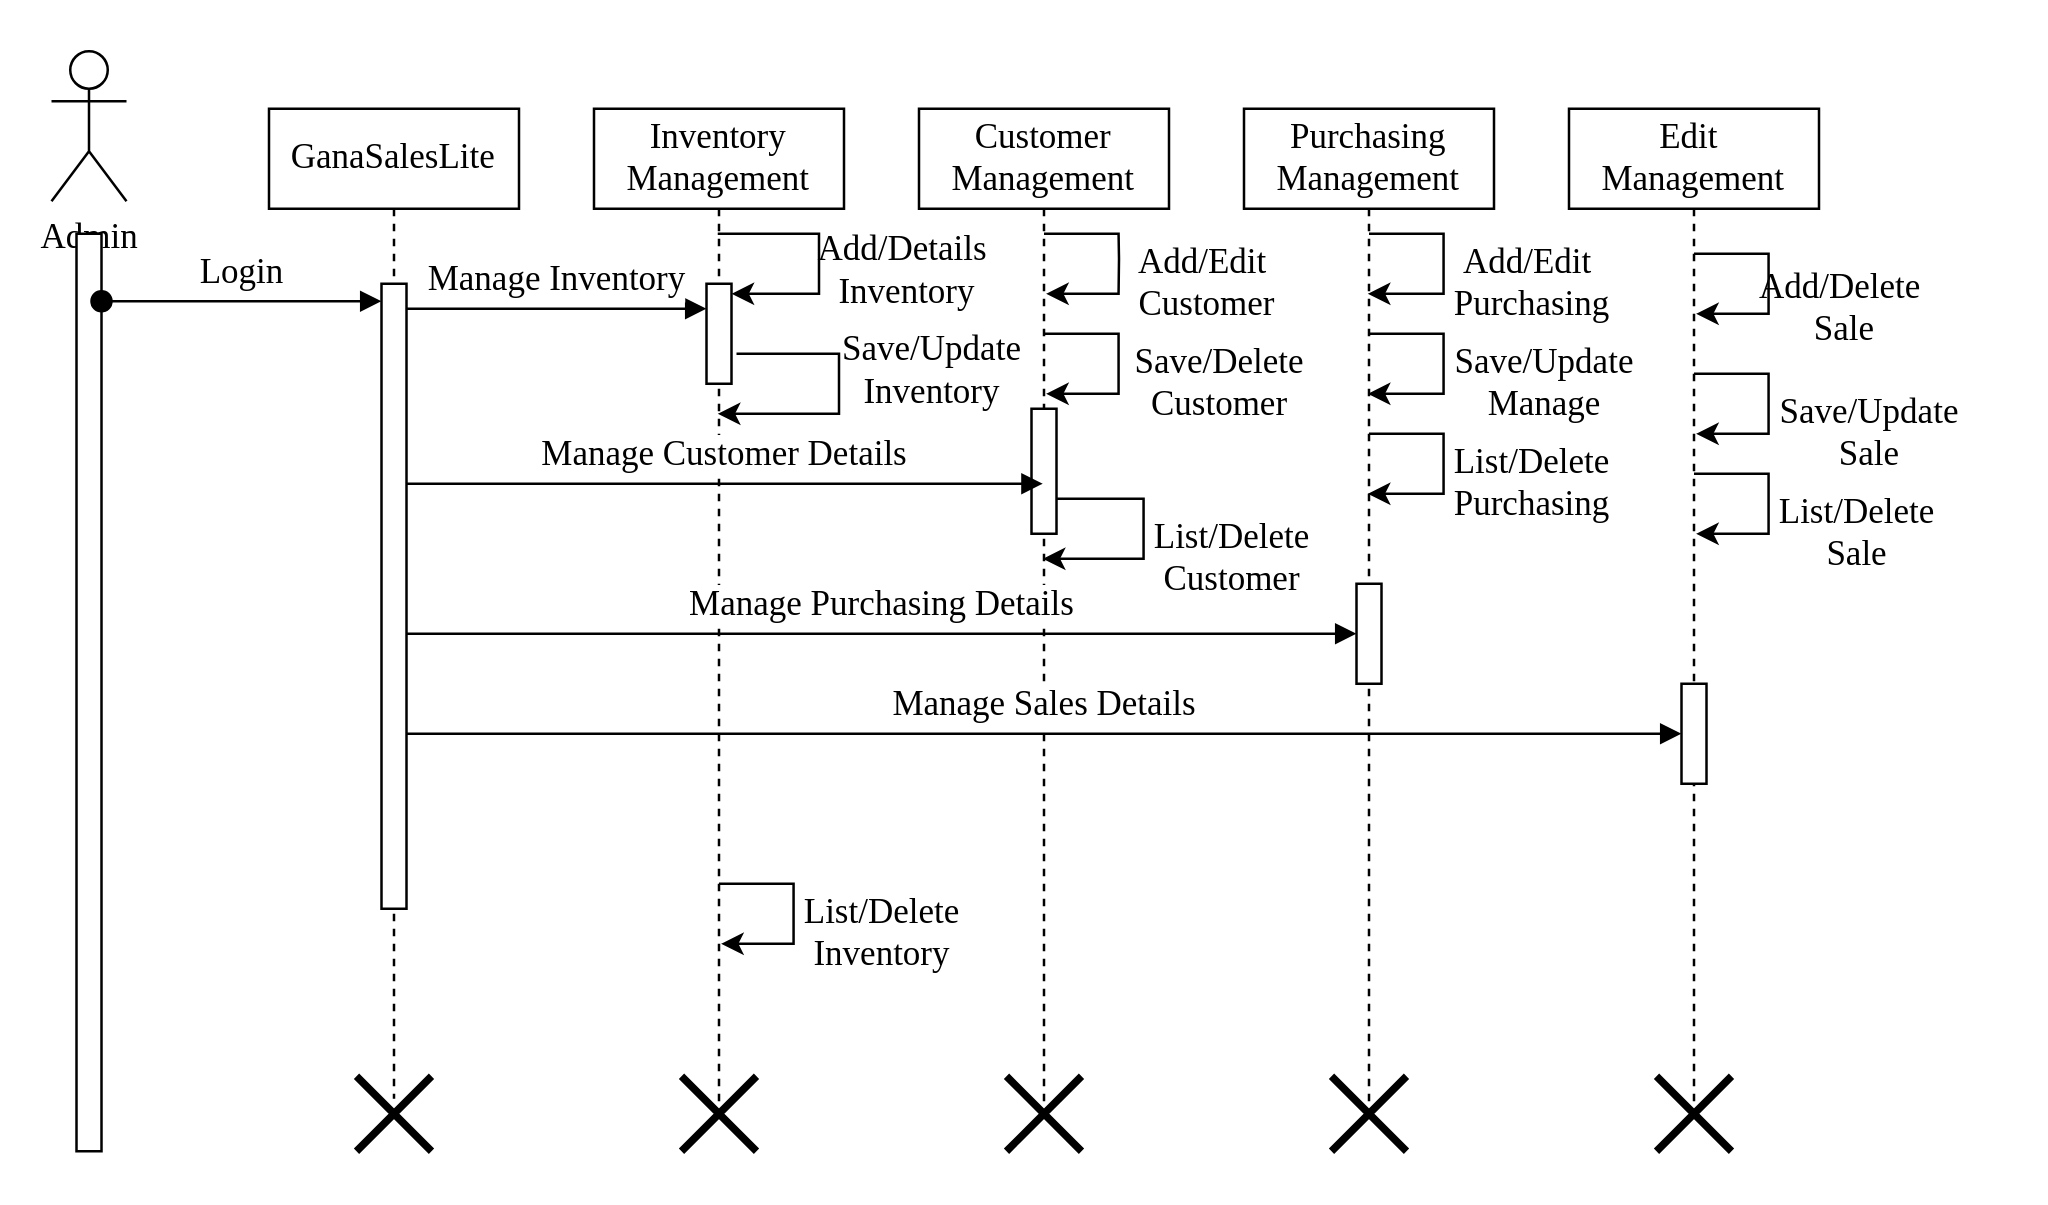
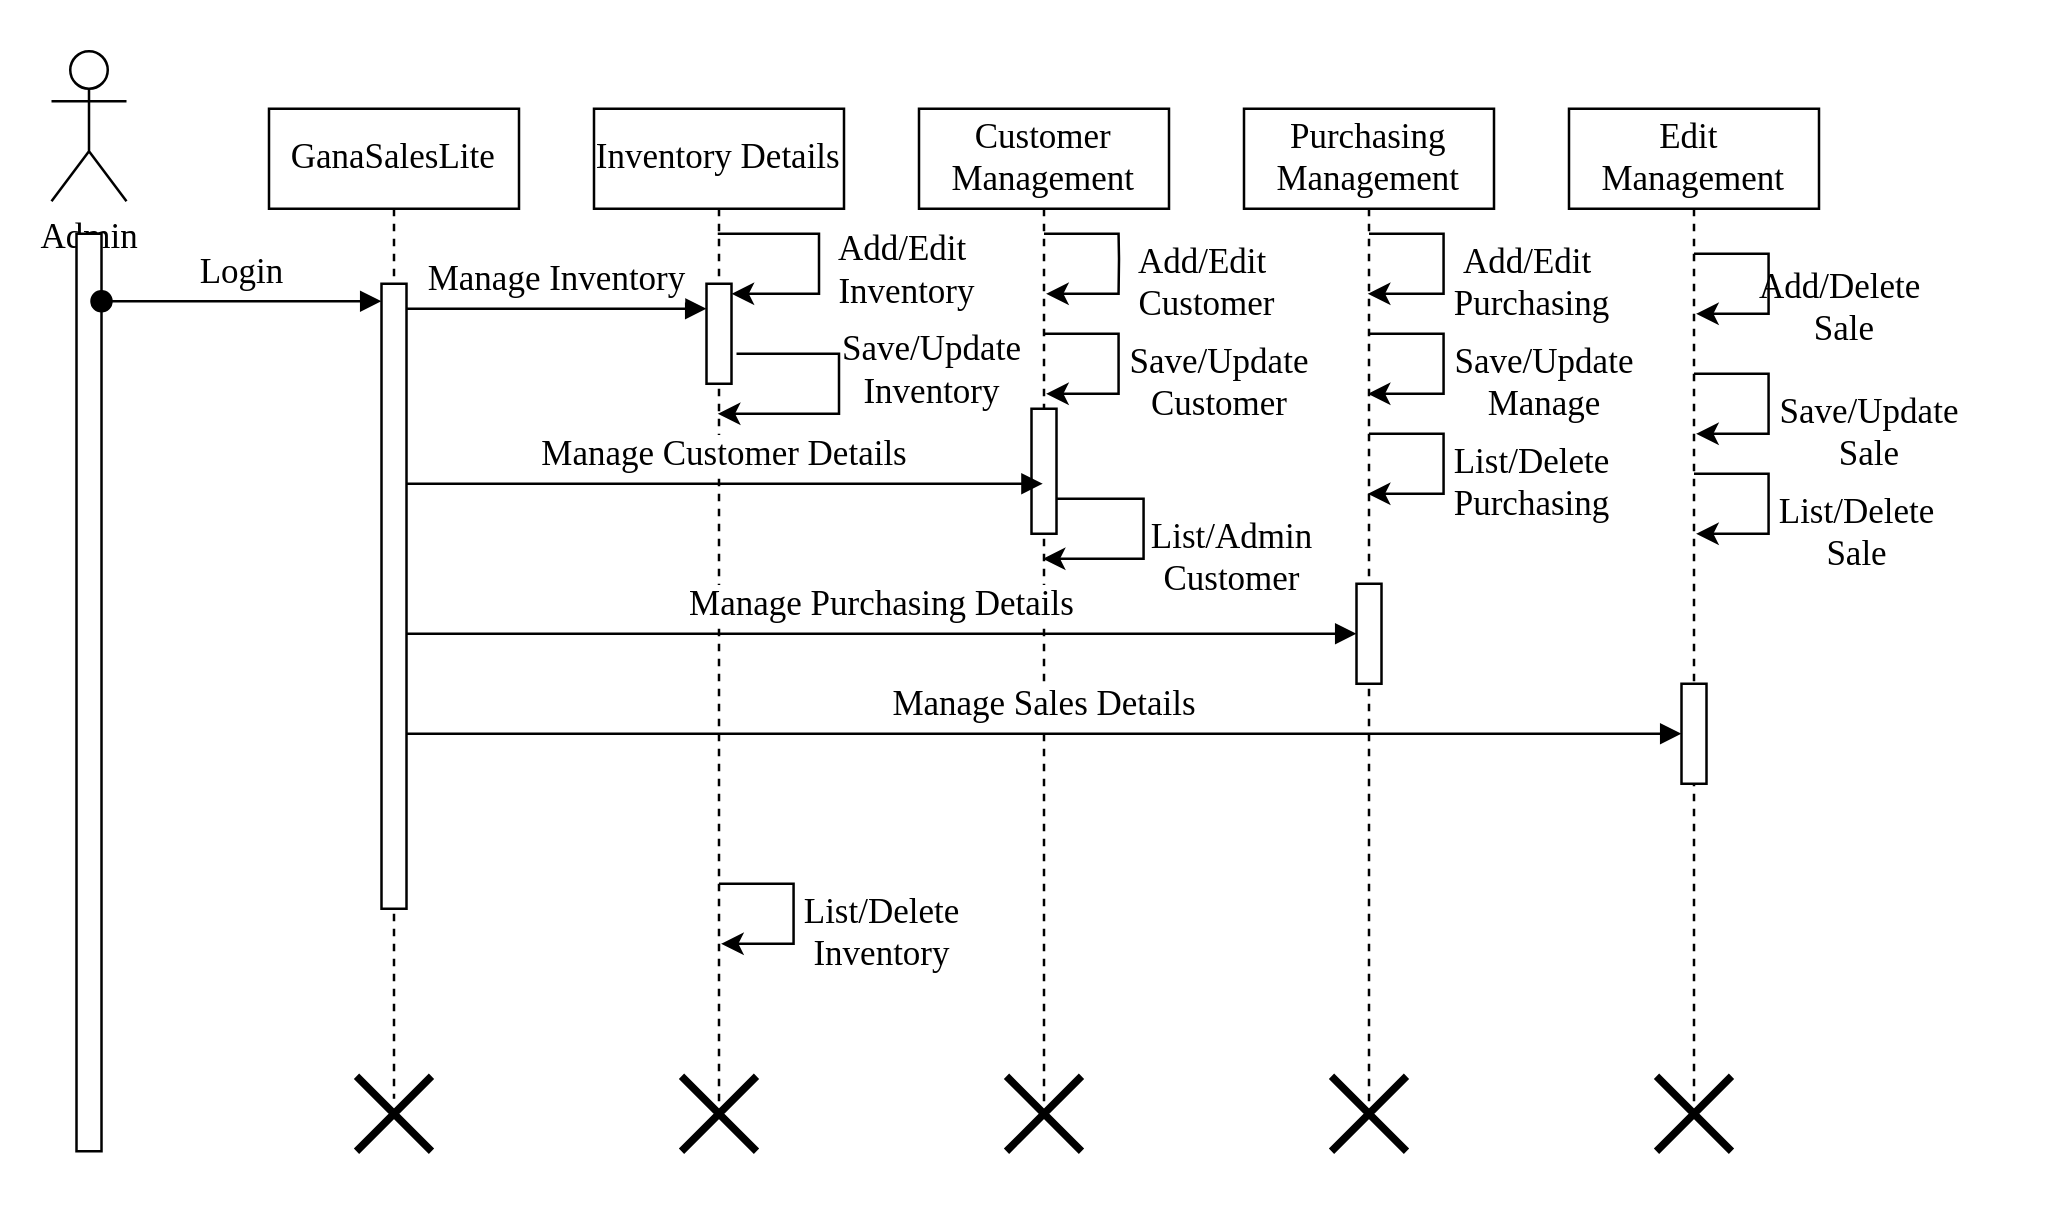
- <mxCell id="4" value="Inventory Management" style="shape=umlLifeline;perimeter=lifelinePerimeter;whiteSpace=wrap;html=1;container=0;dropTarget=0;collapsible=0;recursiveResize=0;outlineConnect=0;portConstraint=eastwest;newEdgeStyle={&quot;edgeStyle&quot;:&quot;elbowEdgeStyle&quot;,&quot;elbow&quot;:&quot;vertical&quot;,&quot;curved&quot;:0,&quot;rounded&quot;:0};fontFamily=Times New Roman;fontSize=14;" vertex="1" parent="1"><mxGeometry x="237" y="43" width="100" height="400" as="geometry" /></mxCell>
+ <mxCell id="4" value="Inventory Details" style="shape=umlLifeline;perimeter=lifelinePerimeter;whiteSpace=wrap;html=1;container=0;dropTarget=0;collapsible=0;recursiveResize=0;outlineConnect=0;portConstraint=eastwest;newEdgeStyle={&quot;edgeStyle&quot;:&quot;elbowEdgeStyle&quot;,&quot;elbow&quot;:&quot;vertical&quot;,&quot;curved&quot;:0,&quot;rounded&quot;:0};fontFamily=Times New Roman;fontSize=14;" vertex="1" parent="1"><mxGeometry x="237" y="43" width="100" height="400" as="geometry" /></mxCell>
- <mxCell id="27" value="Add/Details&amp;nbsp;&lt;div&gt;Inventory&lt;/div&gt;" style="text;html=1;align=center;verticalAlign=middle;resizable=0;points=[];autosize=1;strokeColor=none;fillColor=none;fontFamily=Times New Roman;fontSize=14;" vertex="1" parent="1"><mxGeometry x="322" y="83" width="80" height="50" as="geometry" /></mxCell>
+ <mxCell id="27" value="Add/Edit&amp;nbsp;&lt;div&gt;Inventory&lt;/div&gt;" style="text;html=1;align=center;verticalAlign=middle;resizable=0;points=[];autosize=1;strokeColor=none;fillColor=none;fontFamily=Times New Roman;fontSize=14;" vertex="1" parent="1"><mxGeometry x="322" y="83" width="80" height="50" as="geometry" /></mxCell>
- <mxCell id="31" value="Save/Delete&lt;div&gt;Customer&lt;/div&gt;" style="text;html=1;align=center;verticalAlign=middle;resizable=0;points=[];autosize=1;strokeColor=none;fillColor=none;fontFamily=Times New Roman;fontSize=14;" vertex="1" parent="1"><mxGeometry x="437" y="128" width="100" height="50" as="geometry" /></mxCell>
+ <mxCell id="31" value="Save/Update&lt;div&gt;Customer&lt;/div&gt;" style="text;html=1;align=center;verticalAlign=middle;resizable=0;points=[];autosize=1;strokeColor=none;fillColor=none;fontFamily=Times New Roman;fontSize=14;" vertex="1" parent="1"><mxGeometry x="437" y="128" width="100" height="50" as="geometry" /></mxCell>
- <mxCell id="36" value="List/Delete&lt;div&gt;Customer&lt;/div&gt;" style="text;html=1;align=center;verticalAlign=middle;resizable=0;points=[];autosize=1;strokeColor=none;fillColor=none;fontFamily=Times New Roman;fontSize=14;" vertex="1" parent="1"><mxGeometry x="447" y="198" width="90" height="50" as="geometry" /></mxCell>
+ <mxCell id="36" value="List/Admin&lt;div&gt;Customer&lt;/div&gt;" style="text;html=1;align=center;verticalAlign=middle;resizable=0;points=[];autosize=1;strokeColor=none;fillColor=none;fontFamily=Times New Roman;fontSize=14;" vertex="1" parent="1"><mxGeometry x="447" y="198" width="90" height="50" as="geometry" /></mxCell>
